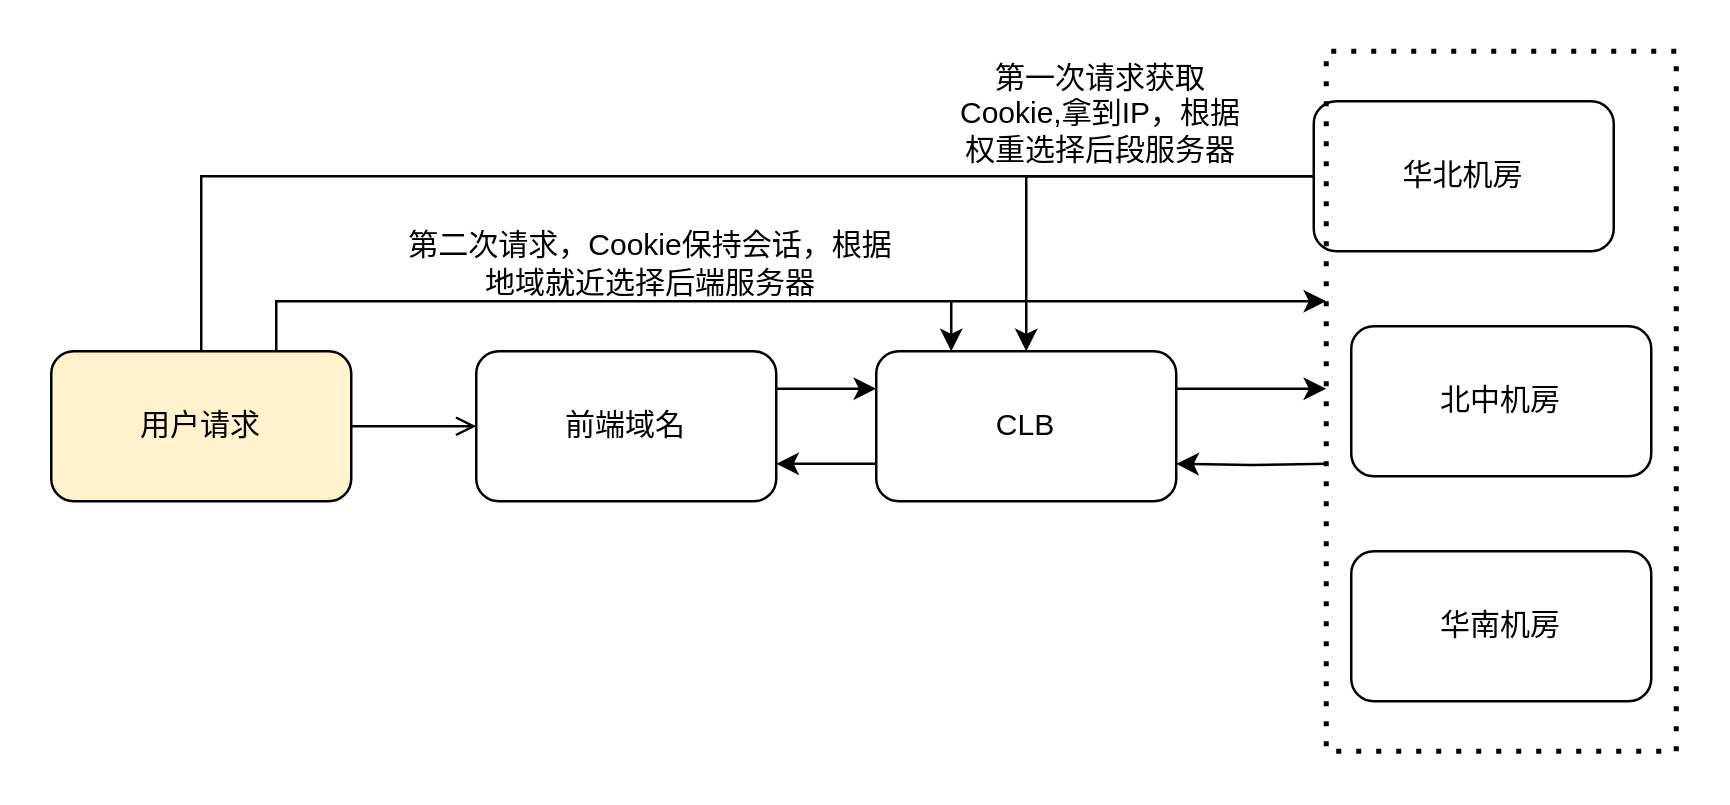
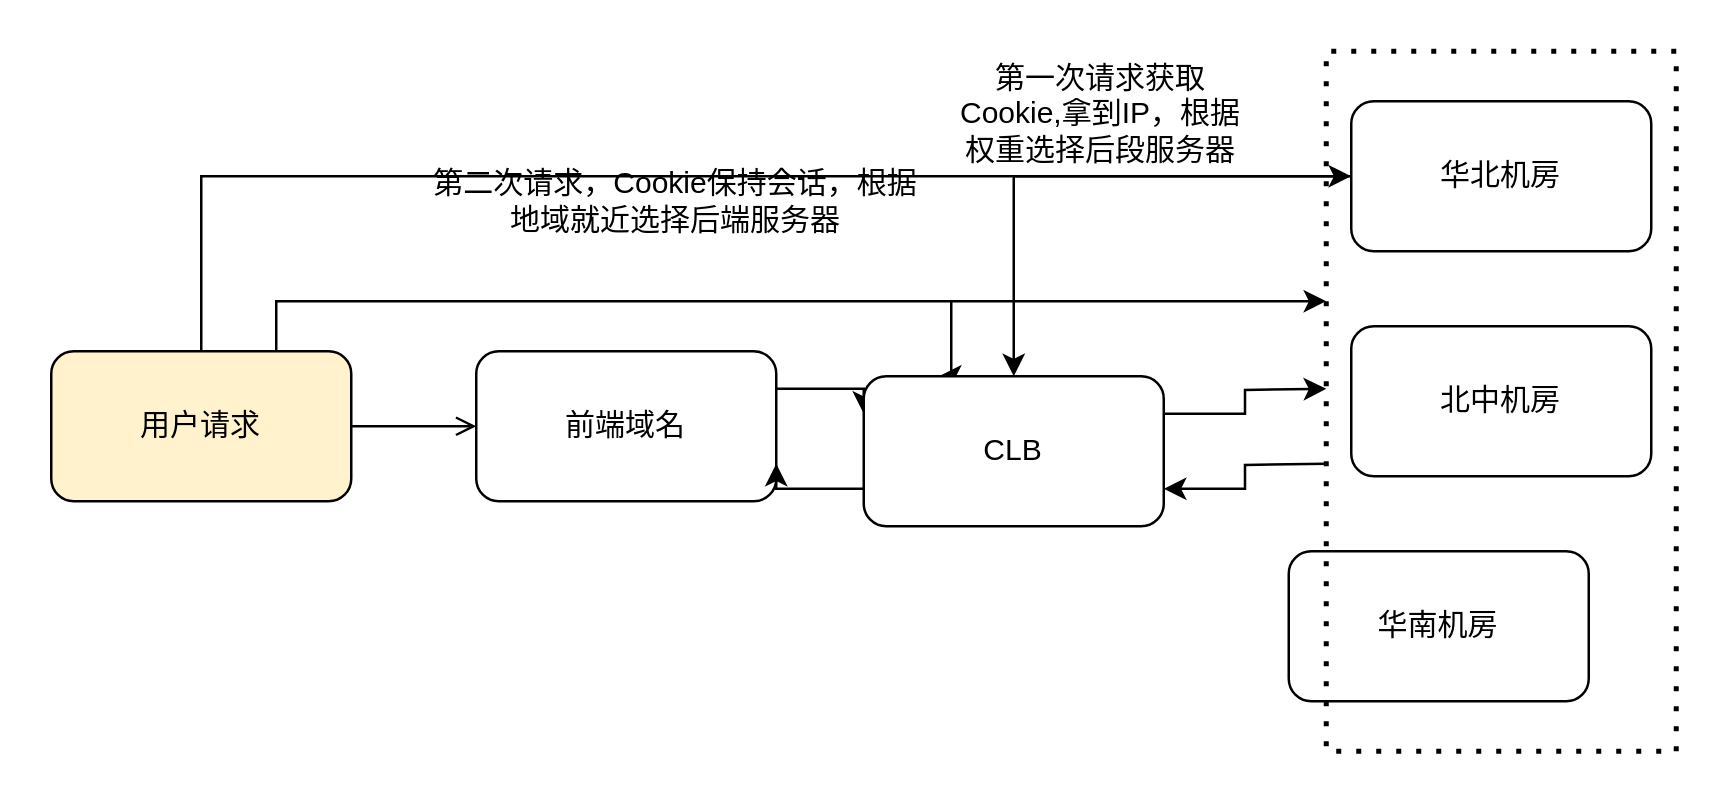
- <mxCell id="12" value="华北机房" style="rounded=1;whiteSpace=wrap;html=1;" vertex="1" parent="1"><mxGeometry x="525" y="40" width="120" height="60" as="geometry" /></mxCell>
+ <mxCell id="12" value="华北机房" style="rounded=1;whiteSpace=wrap;html=1;" vertex="1" parent="1"><mxGeometry x="540" y="40" width="120" height="60" as="geometry" /></mxCell>
- <mxCell id="18" value="第二次请求，Cookie保持会话，根据地域就近选择后端服务器" style="text;html=1;strokeColor=none;fillColor=none;align=center;verticalAlign=middle;whiteSpace=wrap;rounded=0;" vertex="1" parent="1"><mxGeometry x="160" y="90" width="200" height="30" as="geometry" /></mxCell>
+ <mxCell id="18" value="第二次请求，Cookie保持会话，根据地域就近选择后端服务器" style="text;html=1;strokeColor=none;fillColor=none;align=center;verticalAlign=middle;whiteSpace=wrap;rounded=0;" vertex="1" parent="1"><mxGeometry x="170" y="65" width="200" height="30" as="geometry" /></mxCell>
- <mxCell id="10" value="CLB" style="rounded=1;whiteSpace=wrap;html=1;" vertex="1" parent="1"><mxGeometry x="350" y="140" width="120" height="60" as="geometry" /></mxCell>
+ <mxCell id="10" value="CLB" style="rounded=1;whiteSpace=wrap;html=1;" vertex="1" parent="1"><mxGeometry x="345" y="150" width="120" height="60" as="geometry" /></mxCell>
- <mxCell id="14" value="华南机房" style="rounded=1;whiteSpace=wrap;html=1;" vertex="1" parent="1"><mxGeometry x="540" y="220" width="120" height="60" as="geometry" /></mxCell>
+ <mxCell id="14" value="华南机房" style="rounded=1;whiteSpace=wrap;html=1;" vertex="1" parent="1"><mxGeometry x="515" y="220" width="120" height="60" as="geometry" /></mxCell>
